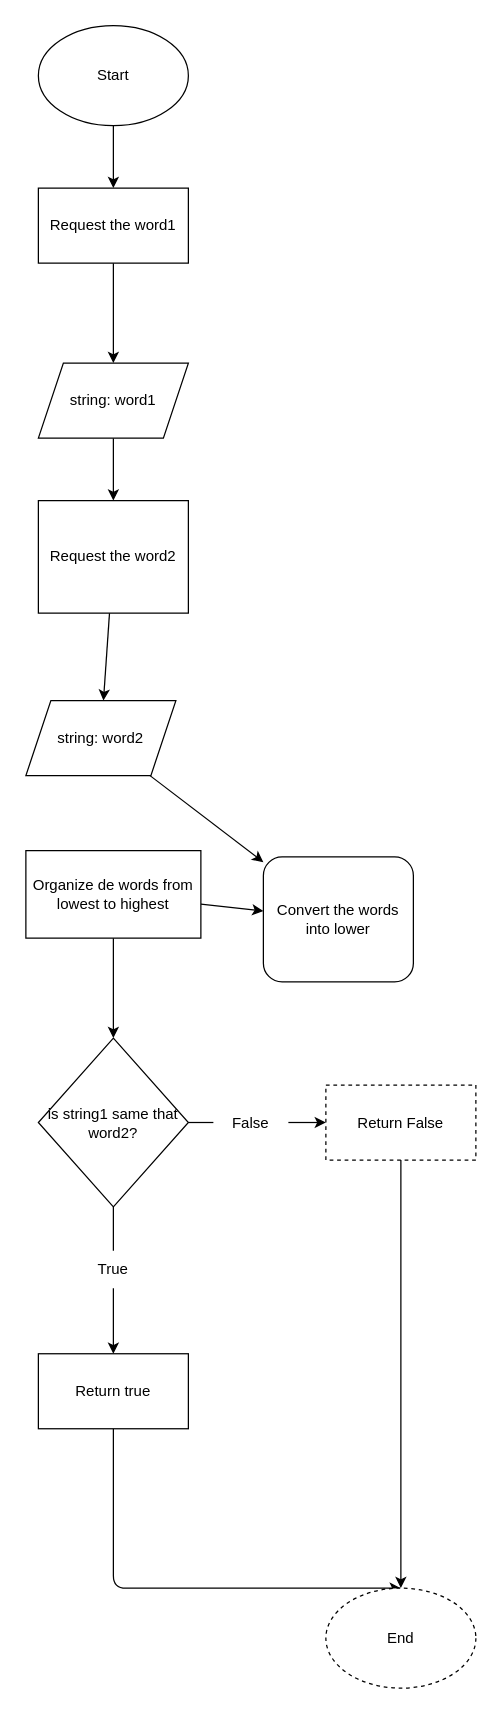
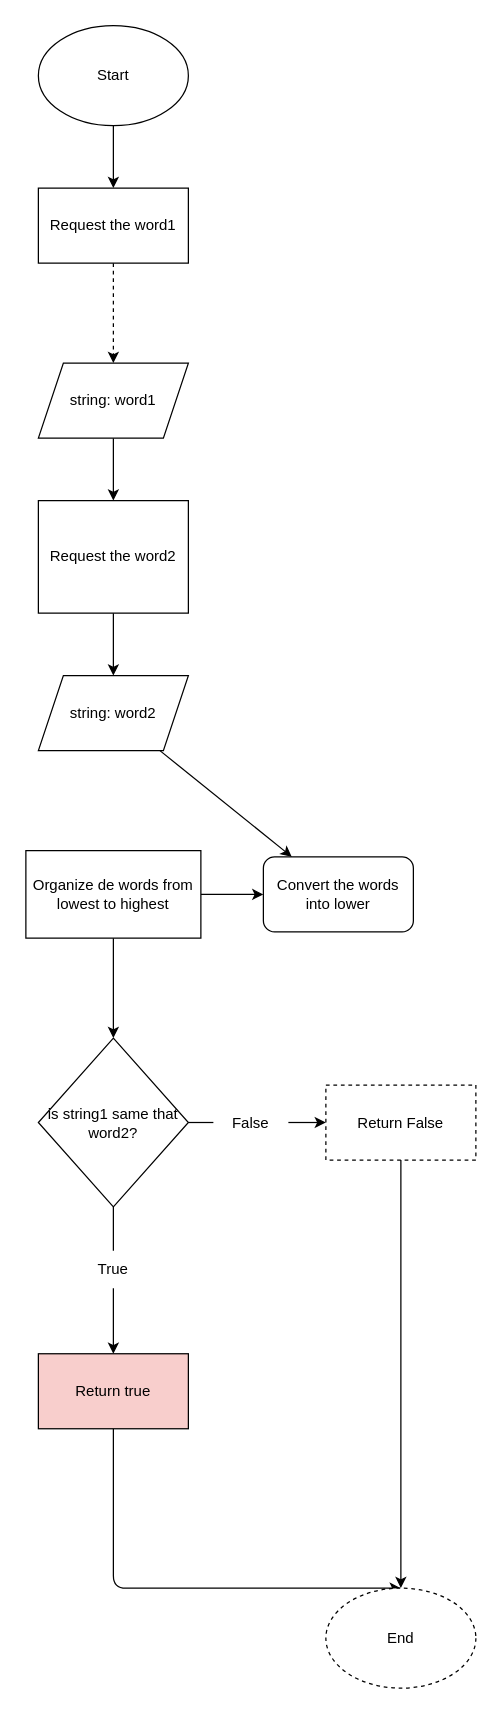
- <mxCell id="4" value="" style="edgeStyle=none;html=1;" edge="1" parent="1" source="5" target="11"><mxGeometry relative="1" as="geometry" /></mxCell>
+ <mxCell id="4" value="" style="edgeStyle=none;html=1;dashed=1;" edge="1" parent="1" source="5" target="11"><mxGeometry relative="1" as="geometry" /></mxCell>
- <mxCell id="15" value="string: word2" style="shape=parallelogram;perimeter=parallelogramPerimeter;whiteSpace=wrap;html=1;fixedSize=1;" vertex="1" parent="1"><mxGeometry x="20" y="560" width="120" height="60" as="geometry" /></mxCell>
+ <mxCell id="15" value="string: word2" style="shape=parallelogram;perimeter=parallelogramPerimeter;whiteSpace=wrap;html=1;fixedSize=1;" vertex="1" parent="1"><mxGeometry x="30" y="540" width="120" height="60" as="geometry" /></mxCell>
- <mxCell id="9" value="Convert the words into lower" style="rounded=1;whiteSpace=wrap;html=1;" vertex="1" parent="1"><mxGeometry x="210" y="685" width="120" height="100" as="geometry" /></mxCell>
+ <mxCell id="9" value="Convert the words into lower" style="rounded=1;whiteSpace=wrap;html=1;" vertex="1" parent="1"><mxGeometry x="210" y="685" width="120" height="60" as="geometry" /></mxCell>
- <mxCell id="22" value="Return true" style="whiteSpace=wrap;html=1;" vertex="1" parent="1"><mxGeometry x="30" y="1082.5" width="120" height="60" as="geometry" /></mxCell>
+ <mxCell id="22" value="Return true" style="whiteSpace=wrap;html=1;fillColor=#f8cecc;" vertex="1" parent="1"><mxGeometry x="30" y="1082.5" width="120" height="60" as="geometry" /></mxCell>
